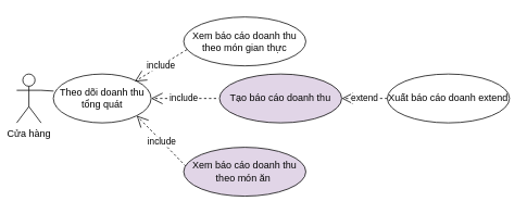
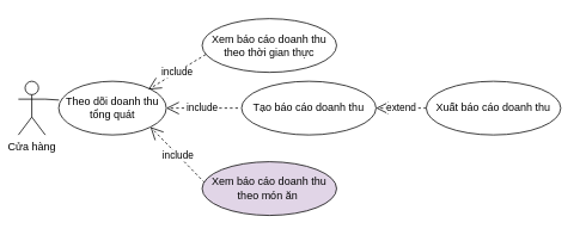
- <mxCell id="9" value="Xem báo cáo doanh thu theo món gian thực" style="ellipse;whiteSpace=wrap;html=1;" vertex="1" parent="1"><mxGeometry x="225" y="20" width="150" height="60" as="geometry" /></mxCell>
+ <mxCell id="9" value="Xem báo cáo doanh thu theo thời gian thực" style="ellipse;whiteSpace=wrap;html=1;" vertex="1" parent="1"><mxGeometry x="225" y="20" width="150" height="60" as="geometry" /></mxCell>
- <mxCell id="11" value="Tạo báo cáo doanh thu" style="ellipse;whiteSpace=wrap;html=1;fillColor=#e1d5e7;" vertex="1" parent="1"><mxGeometry x="269" y="90" width="150" height="60" as="geometry" /></mxCell>
+ <mxCell id="11" value="Tạo báo cáo doanh thu" style="ellipse;whiteSpace=wrap;html=1;" vertex="1" parent="1"><mxGeometry x="269" y="90" width="150" height="60" as="geometry" /></mxCell>
- <mxCell id="12" value="Xuất báo cáo doanh extend" style="ellipse;whiteSpace=wrap;html=1;" vertex="1" parent="1"><mxGeometry x="475" y="90" width="150" height="60" as="geometry" /></mxCell>
+ <mxCell id="12" value="Xuất báo cáo doanh thu" style="ellipse;whiteSpace=wrap;html=1;" vertex="1" parent="1"><mxGeometry x="475" y="90" width="150" height="60" as="geometry" /></mxCell>
